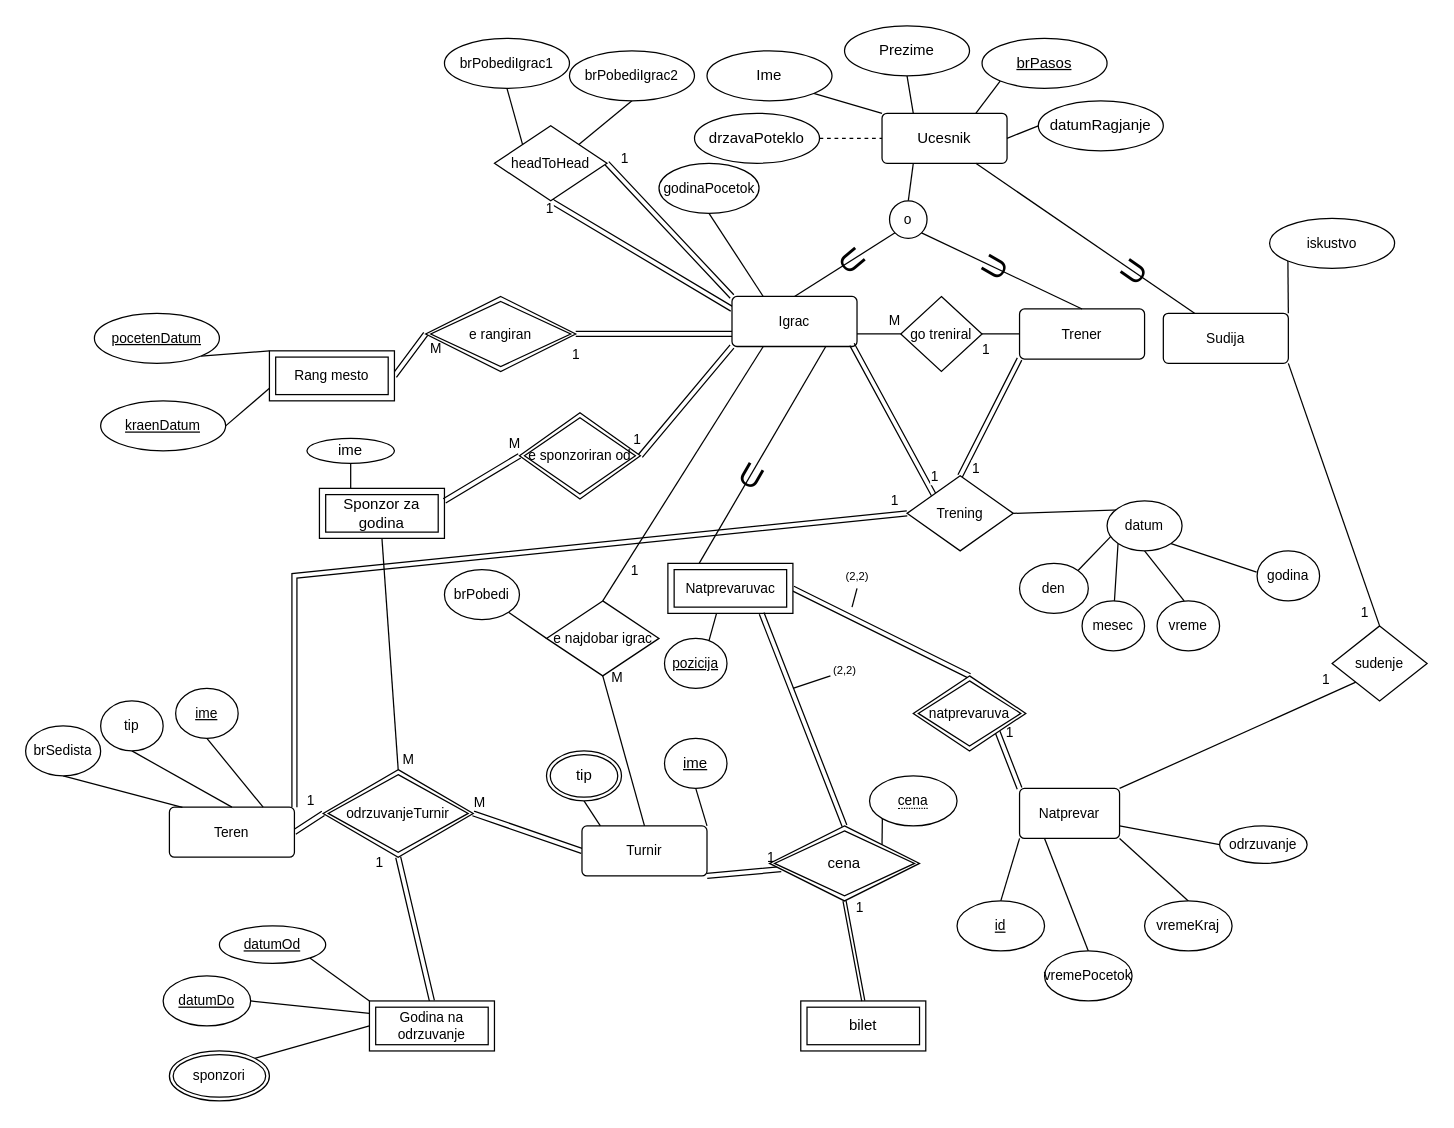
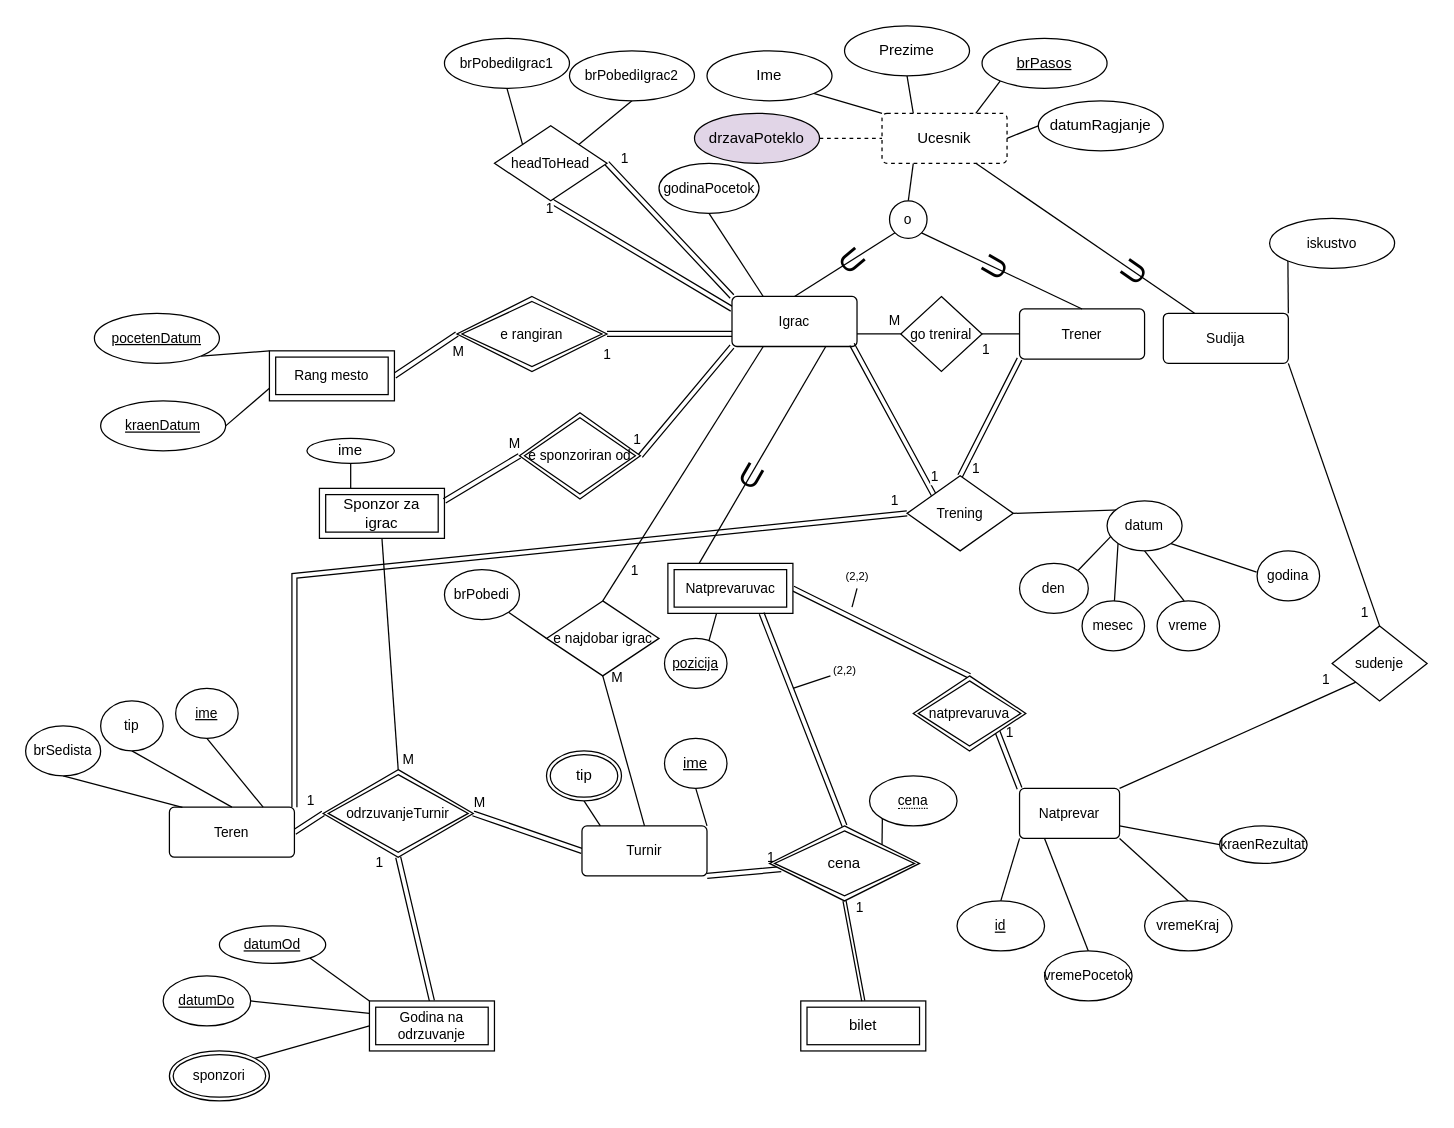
- <mxCell id="11" value="drzavaPoteklo" style="ellipse;whiteSpace=wrap;html=1;align=center;" parent="1" vertex="1"><mxGeometry x="555" y="90" width="100" height="40" as="geometry" /></mxCell>
+ <mxCell id="11" value="drzavaPoteklo" style="ellipse;whiteSpace=wrap;html=1;align=center;fillColor=#e1d5e7;" parent="1" vertex="1"><mxGeometry x="555" y="90" width="100" height="40" as="geometry" /></mxCell>
- <mxCell id="3" value="&lt;div&gt;Ucesnik&lt;/div&gt;" style="rounded=1;arcSize=10;whiteSpace=wrap;html=1;align=center;" parent="1" vertex="1"><mxGeometry x="705" y="90" width="100" height="40" as="geometry" /></mxCell>
+ <mxCell id="3" value="&lt;div&gt;Ucesnik&lt;/div&gt;" style="rounded=1;arcSize=10;whiteSpace=wrap;html=1;align=center;dashed=1;" parent="1" vertex="1"><mxGeometry x="705" y="90" width="100" height="40" as="geometry" /></mxCell>
- <mxCell id="37" value="e rangiran" style="shape=rhombus;double=1;perimeter=rhombusPerimeter;whiteSpace=wrap;html=1;align=center;fontFamily=Helvetica;fontSize=11;fontColor=default;" parent="1" vertex="1"><mxGeometry x="340" y="236.53" width="120" height="60" as="geometry" /></mxCell>
+ <mxCell id="37" value="e rangiran" style="shape=rhombus;double=1;perimeter=rhombusPerimeter;whiteSpace=wrap;html=1;align=center;fontFamily=Helvetica;fontSize=11;fontColor=default;" parent="1" vertex="1"><mxGeometry x="365" y="236.53" width="120" height="60" as="geometry" /></mxCell>
- <mxCell id="113" value="Sponzor za godina" style="shape=ext;margin=3;double=1;whiteSpace=wrap;html=1;align=center;" parent="1" vertex="1"><mxGeometry x="255" y="390" width="100" height="40" as="geometry" /></mxCell>
+ <mxCell id="113" value="Sponzor za igrac" style="shape=ext;margin=3;double=1;whiteSpace=wrap;html=1;align=center;" parent="1" vertex="1"><mxGeometry x="255" y="390" width="100" height="40" as="geometry" /></mxCell>
- <mxCell id="91" value="odrzuvanje" style="ellipse;whiteSpace=wrap;html=1;align=center;fontFamily=Helvetica;fontSize=11;fontColor=default;" parent="1" vertex="1"><mxGeometry x="975" y="660" width="70" height="30" as="geometry" /></mxCell>
+ <mxCell id="91" value="kraenRezultat" style="ellipse;whiteSpace=wrap;html=1;align=center;fontFamily=Helvetica;fontSize=11;fontColor=default;" parent="1" vertex="1"><mxGeometry x="975" y="660" width="70" height="30" as="geometry" /></mxCell>
